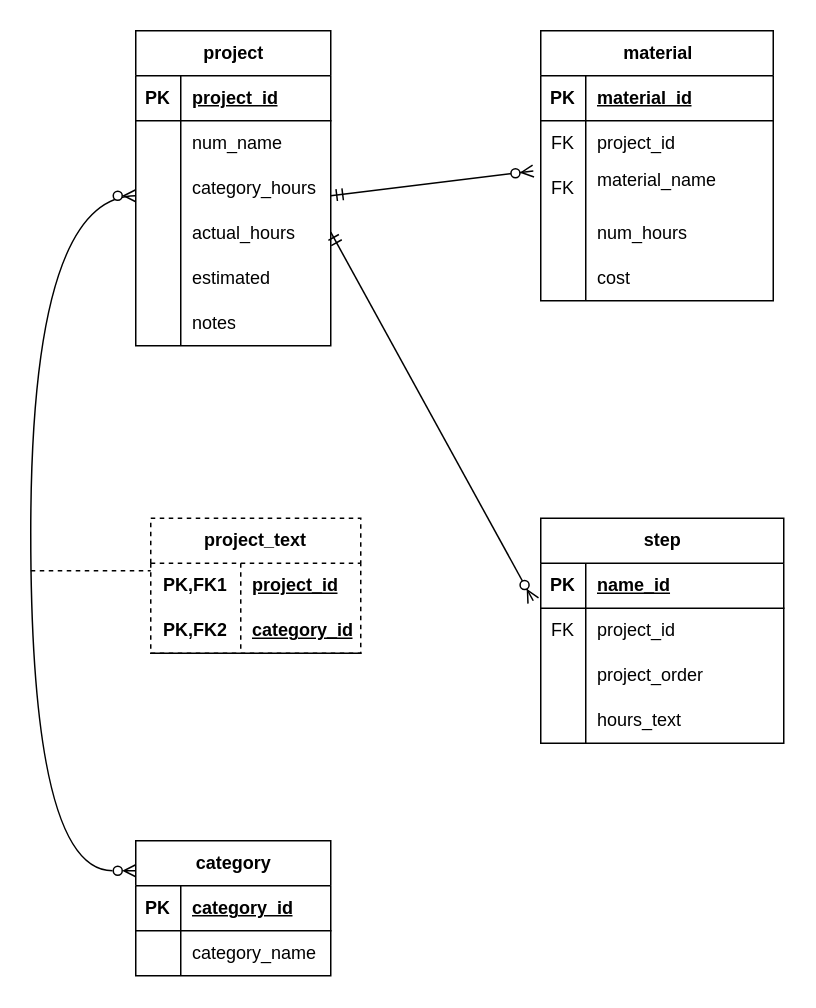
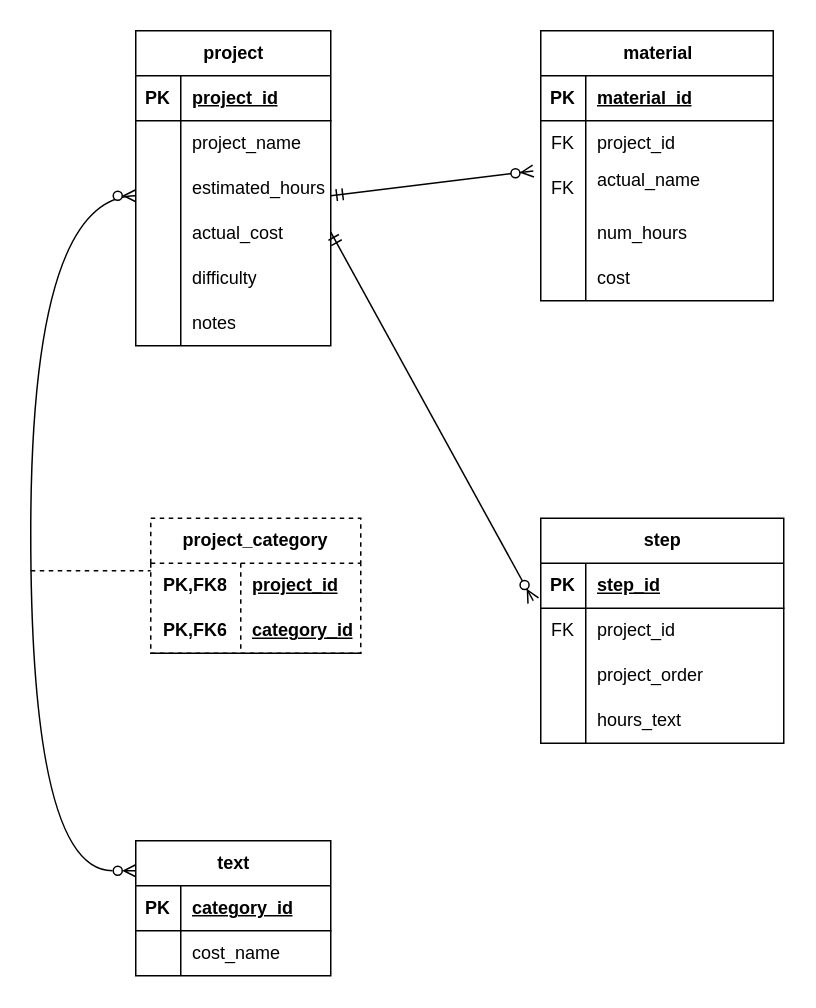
- <mxCell id="8" value="num_name" style="shape=partialRectangle;connectable=0;fillColor=none;top=0;left=0;bottom=0;right=0;align=left;spacingLeft=6;overflow=hidden;whiteSpace=wrap;html=1;" vertex="1" parent="6"><mxGeometry x="30" width="100" height="30" as="geometry"><mxRectangle width="100" height="30" as="alternateBounds" /></mxGeometry></mxCell>
+ <mxCell id="8" value="project_name" style="shape=partialRectangle;connectable=0;fillColor=none;top=0;left=0;bottom=0;right=0;align=left;spacingLeft=6;overflow=hidden;whiteSpace=wrap;html=1;" vertex="1" parent="6"><mxGeometry x="30" width="100" height="30" as="geometry"><mxRectangle width="100" height="30" as="alternateBounds" /></mxGeometry></mxCell>
- <mxCell id="11" value="category_hours" style="shape=partialRectangle;connectable=0;fillColor=none;top=0;left=0;bottom=0;right=0;align=left;spacingLeft=6;overflow=hidden;whiteSpace=wrap;html=1;" vertex="1" parent="9"><mxGeometry x="30" width="100" height="30" as="geometry"><mxRectangle width="100" height="30" as="alternateBounds" /></mxGeometry></mxCell>
+ <mxCell id="11" value="estimated_hours" style="shape=partialRectangle;connectable=0;fillColor=none;top=0;left=0;bottom=0;right=0;align=left;spacingLeft=6;overflow=hidden;whiteSpace=wrap;html=1;" vertex="1" parent="9"><mxGeometry x="30" width="100" height="30" as="geometry"><mxRectangle width="100" height="30" as="alternateBounds" /></mxGeometry></mxCell>
- <mxCell id="30" value="material_name&lt;br&gt;&lt;table style=&quot;border-color: var(--border-color);&quot;&gt;&lt;tbody style=&quot;border-color: var(--border-color);&quot;&gt;&lt;tr style=&quot;border-color: var(--border-color);&quot;&gt;&lt;td style=&quot;border-color: var(--border-color);&quot;&gt;&lt;br style=&quot;border-color: var(--border-color);&quot;&gt;&lt;/td&gt;&lt;/tr&gt;&lt;tr style=&quot;border-color: var(--border-color);&quot;&gt;&lt;td style=&quot;border-color: var(--border-color);&quot;&gt;&lt;br style=&quot;border-color: var(--border-color);&quot;&gt;&lt;/td&gt;&lt;/tr&gt;&lt;tr style=&quot;border-color: var(--border-color);&quot;&gt;&lt;td style=&quot;border-color: var(--border-color);&quot;&gt;&lt;br style=&quot;border-color: var(--border-color);&quot;&gt;&lt;/td&gt;&lt;/tr&gt;&lt;/tbody&gt;&lt;/table&gt;" style="shape=partialRectangle;connectable=0;fillColor=none;top=0;left=0;bottom=0;right=0;align=left;spacingLeft=6;overflow=hidden;whiteSpace=wrap;html=1;" vertex="1" parent="28"><mxGeometry x="30" width="125" height="30" as="geometry"><mxRectangle width="125" height="30" as="alternateBounds" /></mxGeometry></mxCell>
+ <mxCell id="30" value="actual_name&lt;br&gt;&lt;table style=&quot;border-color: var(--border-color);&quot;&gt;&lt;tbody style=&quot;border-color: var(--border-color);&quot;&gt;&lt;tr style=&quot;border-color: var(--border-color);&quot;&gt;&lt;td style=&quot;border-color: var(--border-color);&quot;&gt;&lt;br style=&quot;border-color: var(--border-color);&quot;&gt;&lt;/td&gt;&lt;/tr&gt;&lt;tr style=&quot;border-color: var(--border-color);&quot;&gt;&lt;td style=&quot;border-color: var(--border-color);&quot;&gt;&lt;br style=&quot;border-color: var(--border-color);&quot;&gt;&lt;/td&gt;&lt;/tr&gt;&lt;tr style=&quot;border-color: var(--border-color);&quot;&gt;&lt;td style=&quot;border-color: var(--border-color);&quot;&gt;&lt;br style=&quot;border-color: var(--border-color);&quot;&gt;&lt;/td&gt;&lt;/tr&gt;&lt;/tbody&gt;&lt;/table&gt;" style="shape=partialRectangle;connectable=0;fillColor=none;top=0;left=0;bottom=0;right=0;align=left;spacingLeft=6;overflow=hidden;whiteSpace=wrap;html=1;" vertex="1" parent="28"><mxGeometry x="30" width="125" height="30" as="geometry"><mxRectangle width="125" height="30" as="alternateBounds" /></mxGeometry></mxCell>
- <mxCell id="14" value="actual_hours" style="shape=partialRectangle;connectable=0;fillColor=none;top=0;left=0;bottom=0;right=0;align=left;spacingLeft=6;overflow=hidden;whiteSpace=wrap;html=1;" vertex="1" parent="12"><mxGeometry x="30" width="100" height="30" as="geometry"><mxRectangle width="100" height="30" as="alternateBounds" /></mxGeometry></mxCell>
+ <mxCell id="14" value="actual_cost" style="shape=partialRectangle;connectable=0;fillColor=none;top=0;left=0;bottom=0;right=0;align=left;spacingLeft=6;overflow=hidden;whiteSpace=wrap;html=1;" vertex="1" parent="12"><mxGeometry x="30" width="100" height="30" as="geometry"><mxRectangle width="100" height="30" as="alternateBounds" /></mxGeometry></mxCell>
- <mxCell id="17" value="estimated" style="shape=partialRectangle;connectable=0;fillColor=none;top=0;left=0;bottom=0;right=0;align=left;spacingLeft=6;overflow=hidden;whiteSpace=wrap;html=1;" vertex="1" parent="15"><mxGeometry x="30" width="100" height="30" as="geometry"><mxRectangle width="100" height="30" as="alternateBounds" /></mxGeometry></mxCell>
+ <mxCell id="17" value="difficulty" style="shape=partialRectangle;connectable=0;fillColor=none;top=0;left=0;bottom=0;right=0;align=left;spacingLeft=6;overflow=hidden;whiteSpace=wrap;html=1;" vertex="1" parent="15"><mxGeometry x="30" width="100" height="30" as="geometry"><mxRectangle width="100" height="30" as="alternateBounds" /></mxGeometry></mxCell>
- <mxCell id="57" value="project_text" style="shape=table;startSize=30;container=1;collapsible=1;childLayout=tableLayout;fixedRows=1;rowLines=0;fontStyle=1;align=center;resizeLast=1;html=1;whiteSpace=wrap;dashed=1;" vertex="1" parent="1"><mxGeometry x="100" y="345" width="140" height="90" as="geometry" /></mxCell>
+ <mxCell id="57" value="project_category" style="shape=table;startSize=30;container=1;collapsible=1;childLayout=tableLayout;fixedRows=1;rowLines=0;fontStyle=1;align=center;resizeLast=1;html=1;whiteSpace=wrap;dashed=1;" vertex="1" parent="1"><mxGeometry x="100" y="345" width="140" height="90" as="geometry" /></mxCell>
- <mxCell id="59" value="PK,FK1" style="shape=partialRectangle;connectable=0;fillColor=none;top=0;left=0;bottom=0;right=0;fontStyle=1;overflow=hidden;html=1;whiteSpace=wrap;" vertex="1" parent="58"><mxGeometry width="60" height="30" as="geometry"><mxRectangle width="60" height="30" as="alternateBounds" /></mxGeometry></mxCell>
+ <mxCell id="59" value="PK,FK8" style="shape=partialRectangle;connectable=0;fillColor=none;top=0;left=0;bottom=0;right=0;fontStyle=1;overflow=hidden;html=1;whiteSpace=wrap;" vertex="1" parent="58"><mxGeometry width="60" height="30" as="geometry"><mxRectangle width="60" height="30" as="alternateBounds" /></mxGeometry></mxCell>
- <mxCell id="40" value="name_id" style="shape=partialRectangle;connectable=0;fillColor=none;top=0;left=0;bottom=0;right=0;align=left;spacingLeft=6;fontStyle=5;overflow=hidden;whiteSpace=wrap;html=1;" vertex="1" parent="38"><mxGeometry x="30" width="132" height="30" as="geometry"><mxRectangle width="132" height="30" as="alternateBounds" /></mxGeometry></mxCell>
+ <mxCell id="40" value="step_id" style="shape=partialRectangle;connectable=0;fillColor=none;top=0;left=0;bottom=0;right=0;align=left;spacingLeft=6;fontStyle=5;overflow=hidden;whiteSpace=wrap;html=1;" vertex="1" parent="38"><mxGeometry x="30" width="132" height="30" as="geometry"><mxRectangle width="132" height="30" as="alternateBounds" /></mxGeometry></mxCell>
- <mxCell id="62" value="PK,FK2" style="shape=partialRectangle;connectable=0;fillColor=none;top=0;left=0;bottom=0;right=0;fontStyle=1;overflow=hidden;html=1;whiteSpace=wrap;" vertex="1" parent="61"><mxGeometry width="60" height="30" as="geometry"><mxRectangle width="60" height="30" as="alternateBounds" /></mxGeometry></mxCell>
+ <mxCell id="62" value="PK,FK6" style="shape=partialRectangle;connectable=0;fillColor=none;top=0;left=0;bottom=0;right=0;fontStyle=1;overflow=hidden;html=1;whiteSpace=wrap;" vertex="1" parent="61"><mxGeometry width="60" height="30" as="geometry"><mxRectangle width="60" height="30" as="alternateBounds" /></mxGeometry></mxCell>
- <mxCell id="50" value="category" style="shape=table;startSize=30;container=1;collapsible=1;childLayout=tableLayout;fixedRows=1;rowLines=0;fontStyle=1;align=center;resizeLast=1;html=1;" vertex="1" parent="1"><mxGeometry x="90" y="560" width="130" height="90" as="geometry" /></mxCell>
+ <mxCell id="50" value="text" style="shape=table;startSize=30;container=1;collapsible=1;childLayout=tableLayout;fixedRows=1;rowLines=0;fontStyle=1;align=center;resizeLast=1;html=1;" vertex="1" parent="1"><mxGeometry x="90" y="560" width="130" height="90" as="geometry" /></mxCell>
- <mxCell id="56" value="category_name" style="shape=partialRectangle;connectable=0;fillColor=none;top=0;left=0;bottom=0;right=0;align=left;spacingLeft=6;overflow=hidden;whiteSpace=wrap;html=1;" vertex="1" parent="54"><mxGeometry x="30" width="100" height="30" as="geometry"><mxRectangle width="100" height="30" as="alternateBounds" /></mxGeometry></mxCell>
+ <mxCell id="56" value="cost_name" style="shape=partialRectangle;connectable=0;fillColor=none;top=0;left=0;bottom=0;right=0;align=left;spacingLeft=6;overflow=hidden;whiteSpace=wrap;html=1;" vertex="1" parent="54"><mxGeometry x="30" width="100" height="30" as="geometry"><mxRectangle width="100" height="30" as="alternateBounds" /></mxGeometry></mxCell>
